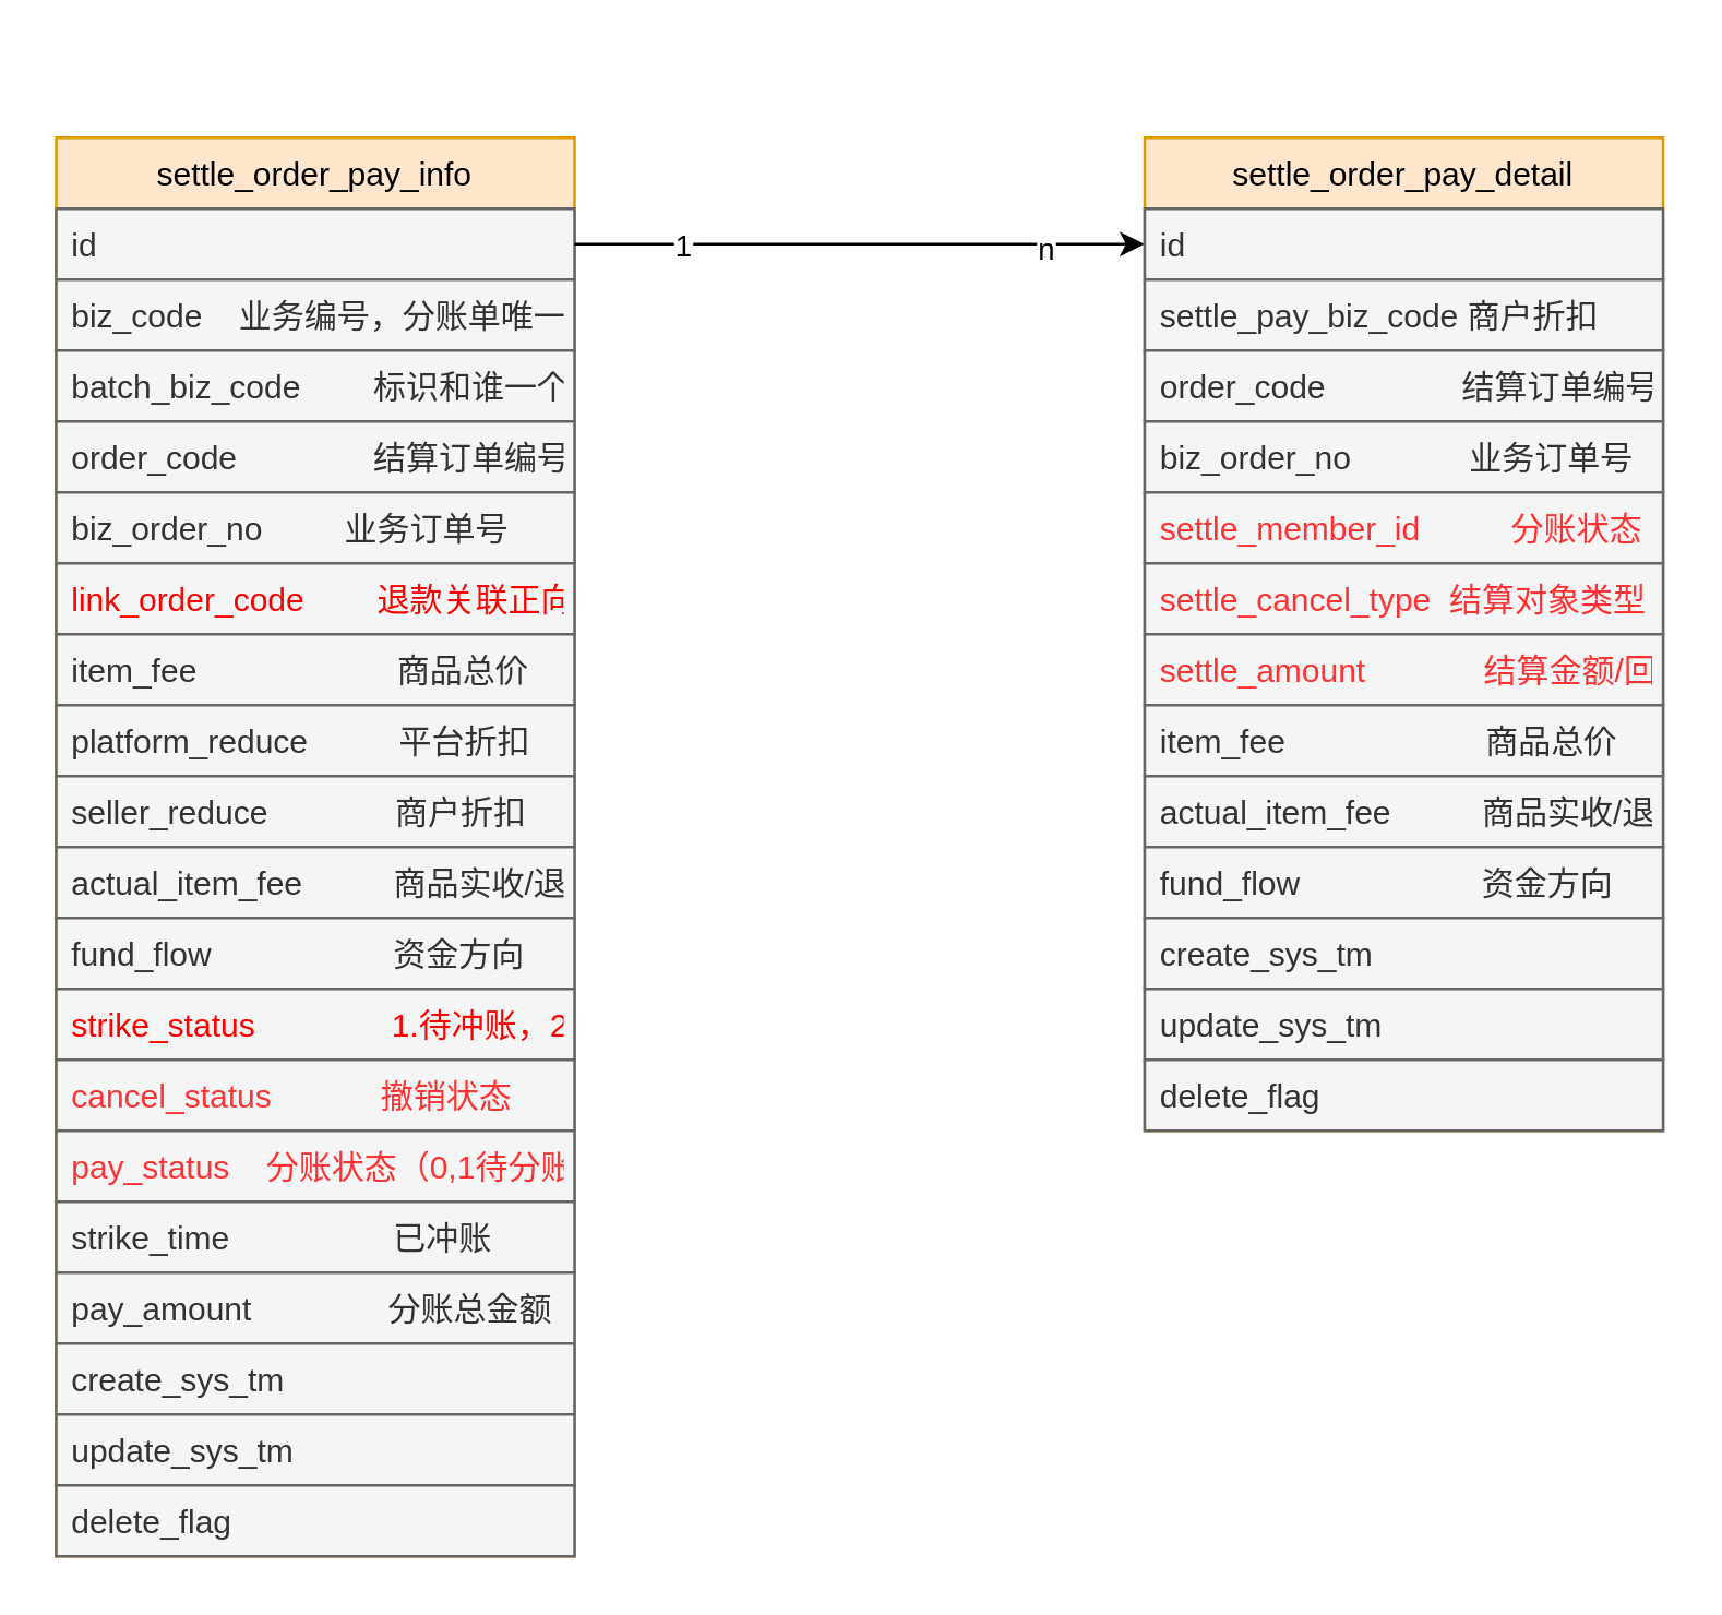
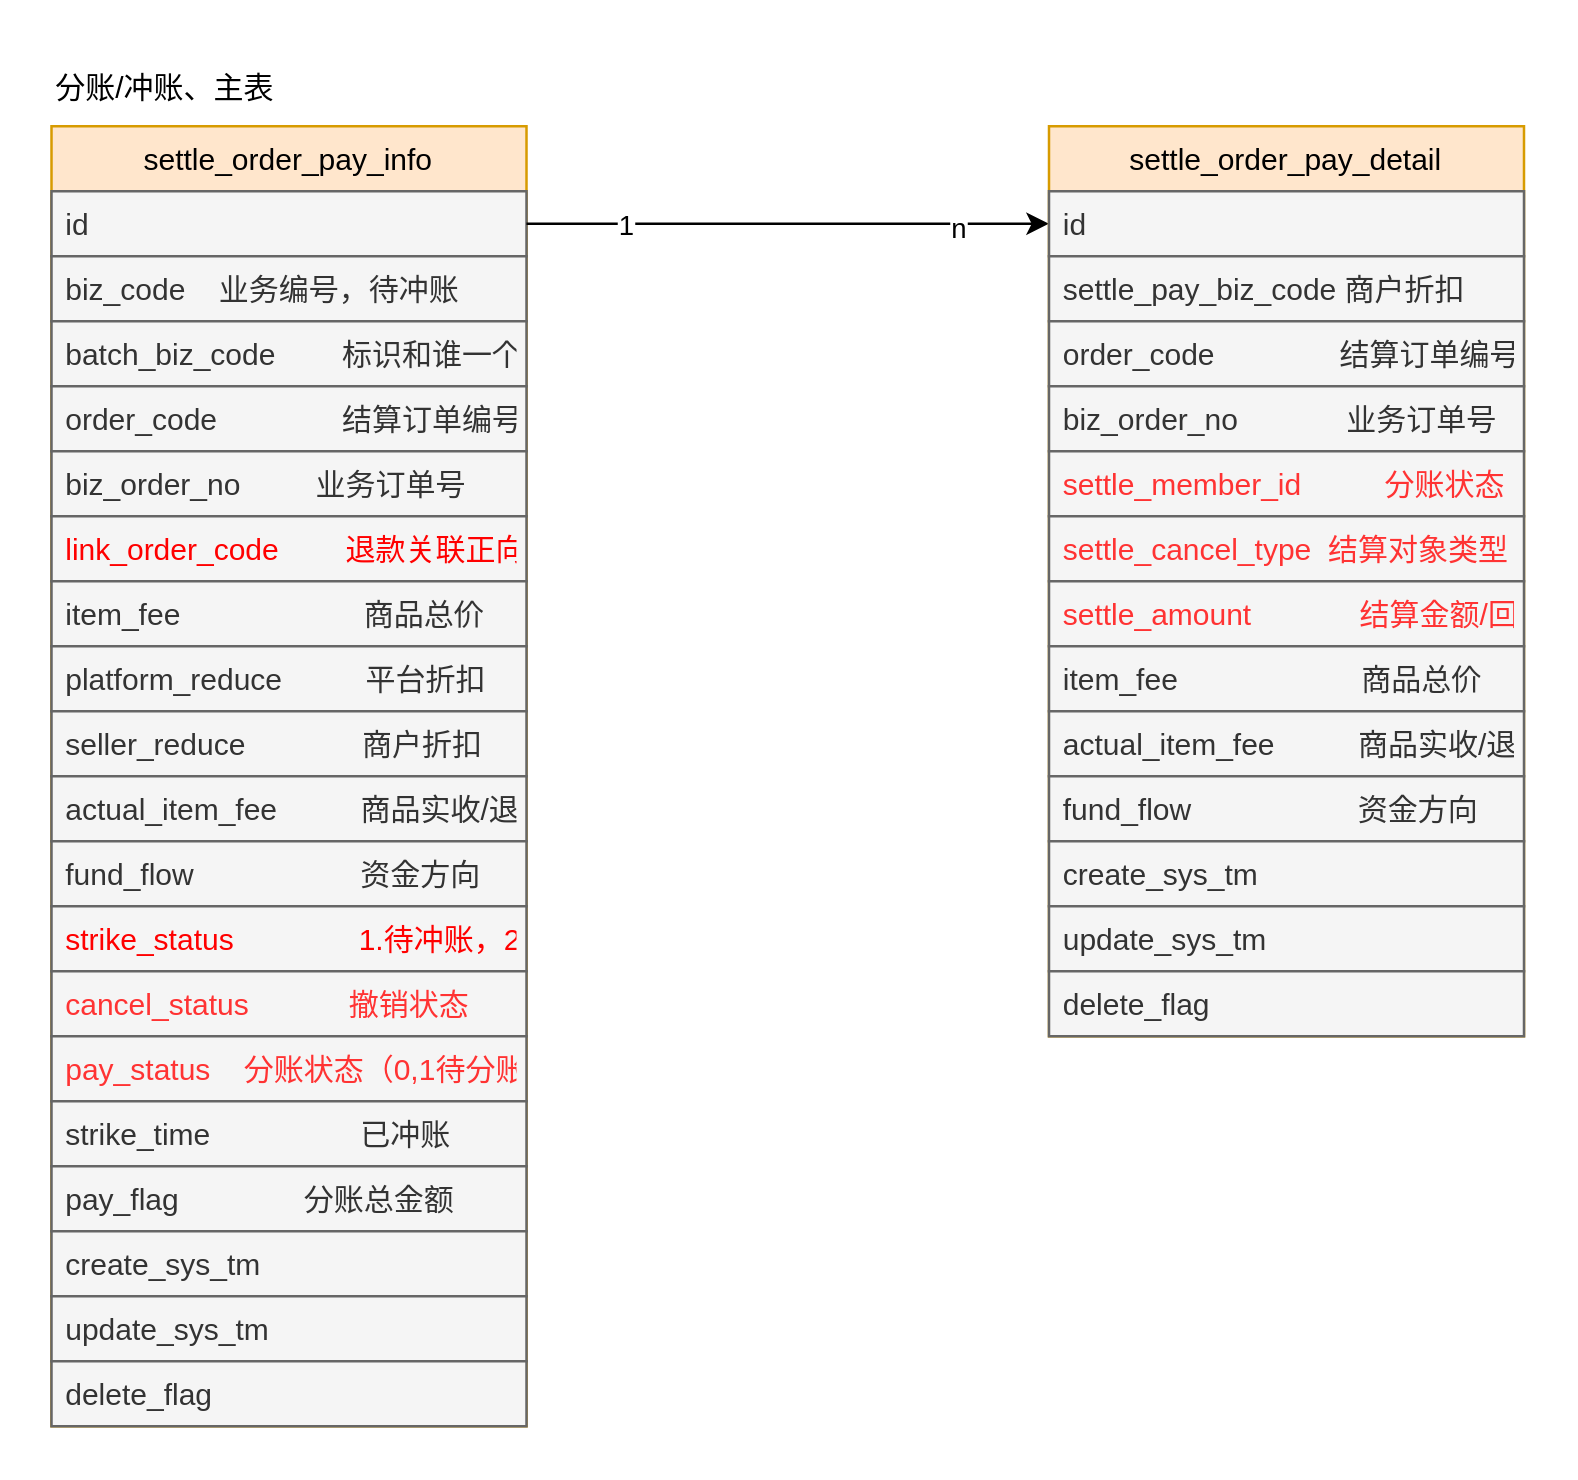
+ <mxCell id="39" value="分账/冲账、主表" style="text;html=1;strokeColor=none;fillColor=none;align=left;verticalAlign=middle;whiteSpace=wrap;rounded=0;" vertex="1" parent="1"><mxGeometry x="20" y="20" width="140" height="30" as="geometry" /></mxCell>
- <mxCell id="4" value="biz_code    业务编号，分账单唯一" style="text;strokeColor=#666666;fillColor=#f5f5f5;align=left;verticalAlign=top;spacingLeft=4;spacingRight=4;overflow=hidden;rotatable=0;points=[[0,0.5],[1,0.5]];portConstraint=eastwest;fontColor=#333333;" vertex="1" parent="2"><mxGeometry y="52" width="190" height="26" as="geometry" /></mxCell>
+ <mxCell id="4" value="biz_code    业务编号，待冲账" style="text;strokeColor=#666666;fillColor=#f5f5f5;align=left;verticalAlign=top;spacingLeft=4;spacingRight=4;overflow=hidden;rotatable=0;points=[[0,0.5],[1,0.5]];portConstraint=eastwest;fontColor=#333333;" vertex="1" parent="2"><mxGeometry y="52" width="190" height="26" as="geometry" /></mxCell>
- <mxCell id="18" value="pay_amount               分账总金额" style="text;strokeColor=#666666;fillColor=#f5f5f5;align=left;verticalAlign=top;spacingLeft=4;spacingRight=4;overflow=hidden;rotatable=0;points=[[0,0.5],[1,0.5]];portConstraint=eastwest;fontColor=#333333;" vertex="1" parent="2"><mxGeometry y="416" width="190" height="26" as="geometry" /></mxCell>
+ <mxCell id="18" value="pay_flag               分账总金额" style="text;strokeColor=#666666;fillColor=#f5f5f5;align=left;verticalAlign=top;spacingLeft=4;spacingRight=4;overflow=hidden;rotatable=0;points=[[0,0.5],[1,0.5]];portConstraint=eastwest;fontColor=#333333;" vertex="1" parent="2"><mxGeometry y="416" width="190" height="26" as="geometry" /></mxCell>
